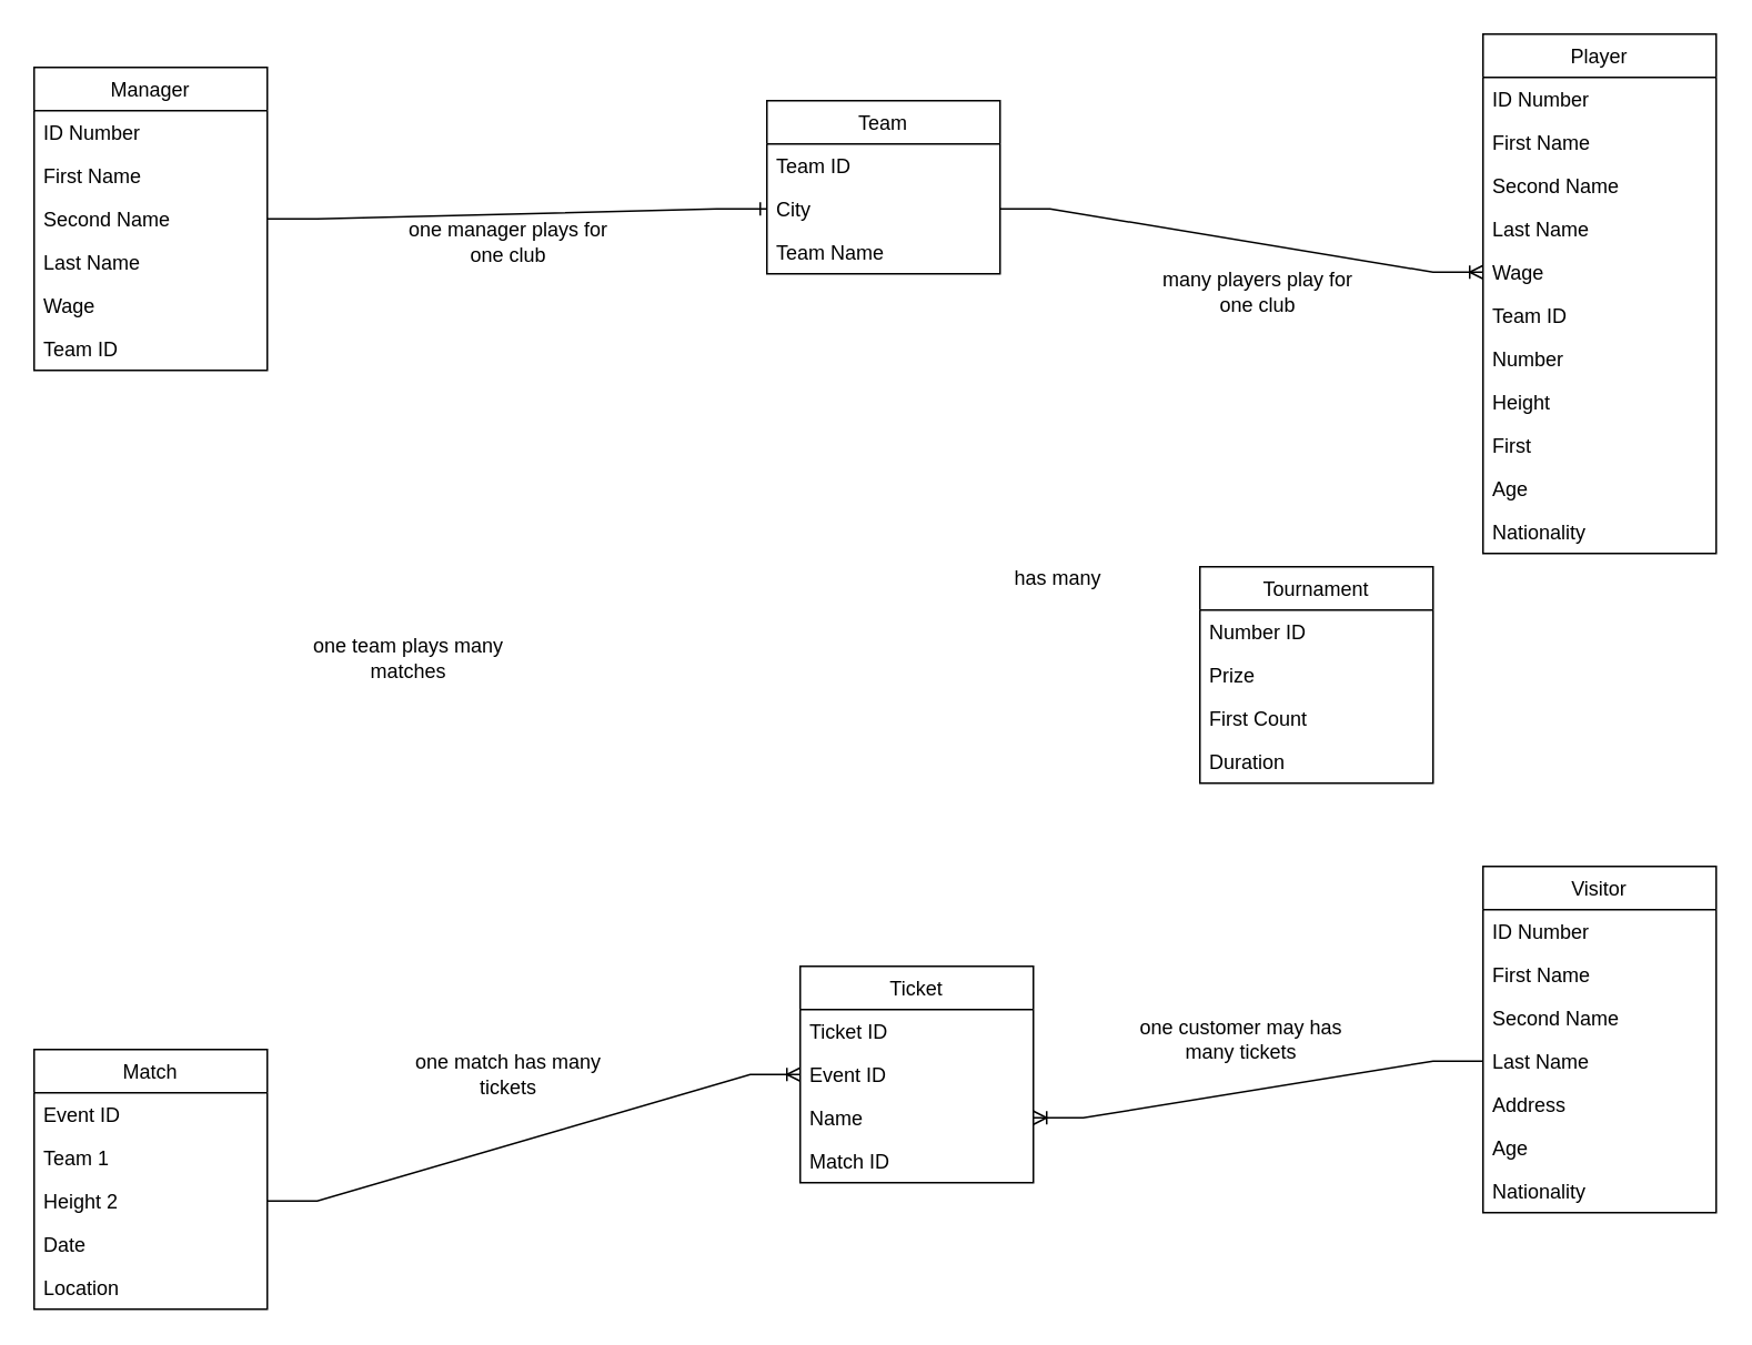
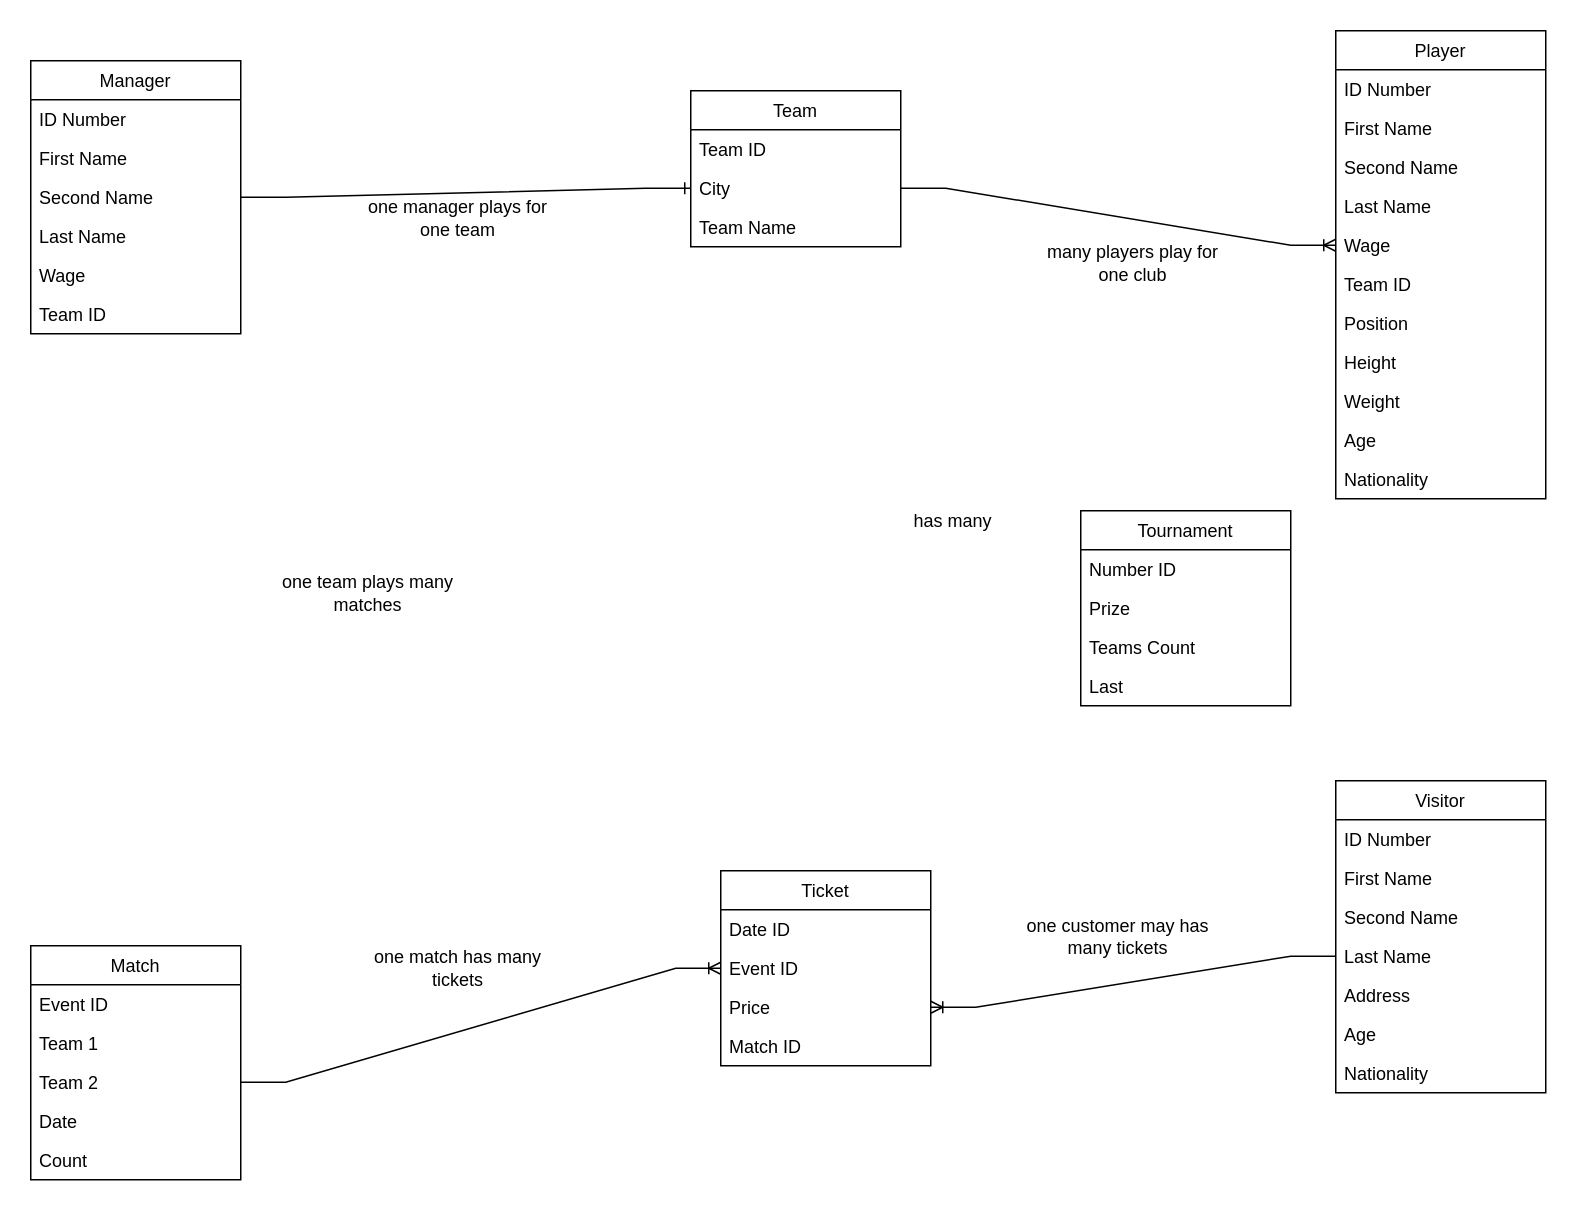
- <mxCell id="46" value="one manager plays for one club" style="text;html=1;strokeColor=none;fillColor=none;align=center;verticalAlign=middle;whiteSpace=wrap;rounded=0;" vertex="1" parent="1"><mxGeometry x="240" y="140" width="130" height="10" as="geometry" /></mxCell>
+ <mxCell id="46" value="one manager plays for one team" style="text;html=1;strokeColor=none;fillColor=none;align=center;verticalAlign=middle;whiteSpace=wrap;rounded=0;" vertex="1" parent="1"><mxGeometry x="240" y="140" width="130" height="10" as="geometry" /></mxCell>
- <mxCell id="31" value="Number" style="text;strokeColor=none;fillColor=none;align=left;verticalAlign=top;spacingLeft=4;spacingRight=4;overflow=hidden;rotatable=0;points=[[0,0.5],[1,0.5]];portConstraint=eastwest;" parent="24" vertex="1"><mxGeometry y="182" width="140" height="26" as="geometry" /></mxCell>
+ <mxCell id="31" value="Position" style="text;strokeColor=none;fillColor=none;align=left;verticalAlign=top;spacingLeft=4;spacingRight=4;overflow=hidden;rotatable=0;points=[[0,0.5],[1,0.5]];portConstraint=eastwest;" parent="24" vertex="1"><mxGeometry y="182" width="140" height="26" as="geometry" /></mxCell>
- <mxCell id="33" value="First" style="text;strokeColor=none;fillColor=none;align=left;verticalAlign=top;spacingLeft=4;spacingRight=4;overflow=hidden;rotatable=0;points=[[0,0.5],[1,0.5]];portConstraint=eastwest;" parent="24" vertex="1"><mxGeometry y="234" width="140" height="26" as="geometry" /></mxCell>
+ <mxCell id="33" value="Weight" style="text;strokeColor=none;fillColor=none;align=left;verticalAlign=top;spacingLeft=4;spacingRight=4;overflow=hidden;rotatable=0;points=[[0,0.5],[1,0.5]];portConstraint=eastwest;" parent="24" vertex="1"><mxGeometry y="234" width="140" height="26" as="geometry" /></mxCell>
- <mxCell id="56" value="First Count" style="text;strokeColor=none;fillColor=none;align=left;verticalAlign=top;spacingLeft=4;spacingRight=4;overflow=hidden;rotatable=0;points=[[0,0.5],[1,0.5]];portConstraint=eastwest;" vertex="1" parent="53"><mxGeometry y="78" width="140" height="26" as="geometry" /></mxCell>
+ <mxCell id="56" value="Teams Count" style="text;strokeColor=none;fillColor=none;align=left;verticalAlign=top;spacingLeft=4;spacingRight=4;overflow=hidden;rotatable=0;points=[[0,0.5],[1,0.5]];portConstraint=eastwest;" vertex="1" parent="53"><mxGeometry y="78" width="140" height="26" as="geometry" /></mxCell>
- <mxCell id="57" value="Duration" style="text;strokeColor=none;fillColor=none;align=left;verticalAlign=top;spacingLeft=4;spacingRight=4;overflow=hidden;rotatable=0;points=[[0,0.5],[1,0.5]];portConstraint=eastwest;" vertex="1" parent="53"><mxGeometry y="104" width="140" height="26" as="geometry" /></mxCell>
+ <mxCell id="57" value="Last" style="text;strokeColor=none;fillColor=none;align=left;verticalAlign=top;spacingLeft=4;spacingRight=4;overflow=hidden;rotatable=0;points=[[0,0.5],[1,0.5]];portConstraint=eastwest;" vertex="1" parent="53"><mxGeometry y="104" width="140" height="26" as="geometry" /></mxCell>
- <mxCell id="16" value="Ticket ID" style="text;strokeColor=none;fillColor=none;align=left;verticalAlign=top;spacingLeft=4;spacingRight=4;overflow=hidden;rotatable=0;points=[[0,0.5],[1,0.5]];portConstraint=eastwest;" parent="15" vertex="1"><mxGeometry y="26" width="140" height="26" as="geometry" /></mxCell>
+ <mxCell id="16" value="Date ID" style="text;strokeColor=none;fillColor=none;align=left;verticalAlign=top;spacingLeft=4;spacingRight=4;overflow=hidden;rotatable=0;points=[[0,0.5],[1,0.5]];portConstraint=eastwest;" parent="15" vertex="1"><mxGeometry y="26" width="140" height="26" as="geometry" /></mxCell>
- <mxCell id="18" value="Name" style="text;strokeColor=none;fillColor=none;align=left;verticalAlign=top;spacingLeft=4;spacingRight=4;overflow=hidden;rotatable=0;points=[[0,0.5],[1,0.5]];portConstraint=eastwest;" parent="15" vertex="1"><mxGeometry y="78" width="140" height="26" as="geometry" /></mxCell>
+ <mxCell id="18" value="Price" style="text;strokeColor=none;fillColor=none;align=left;verticalAlign=top;spacingLeft=4;spacingRight=4;overflow=hidden;rotatable=0;points=[[0,0.5],[1,0.5]];portConstraint=eastwest;" parent="15" vertex="1"><mxGeometry y="78" width="140" height="26" as="geometry" /></mxCell>
- <mxCell id="12" value="Height 2" style="text;strokeColor=none;fillColor=none;align=left;verticalAlign=top;spacingLeft=4;spacingRight=4;overflow=hidden;rotatable=0;points=[[0,0.5],[1,0.5]];portConstraint=eastwest;" parent="9" vertex="1"><mxGeometry y="78" width="140" height="26" as="geometry" /></mxCell>
+ <mxCell id="12" value="Team 2" style="text;strokeColor=none;fillColor=none;align=left;verticalAlign=top;spacingLeft=4;spacingRight=4;overflow=hidden;rotatable=0;points=[[0,0.5],[1,0.5]];portConstraint=eastwest;" parent="9" vertex="1"><mxGeometry y="78" width="140" height="26" as="geometry" /></mxCell>
- <mxCell id="14" value="Location" style="text;strokeColor=none;fillColor=none;align=left;verticalAlign=top;spacingLeft=4;spacingRight=4;overflow=hidden;rotatable=0;points=[[0,0.5],[1,0.5]];portConstraint=eastwest;" parent="9" vertex="1"><mxGeometry y="130" width="140" height="26" as="geometry" /></mxCell>
+ <mxCell id="14" value="Count" style="text;strokeColor=none;fillColor=none;align=left;verticalAlign=top;spacingLeft=4;spacingRight=4;overflow=hidden;rotatable=0;points=[[0,0.5],[1,0.5]];portConstraint=eastwest;" parent="9" vertex="1"><mxGeometry y="130" width="140" height="26" as="geometry" /></mxCell>
